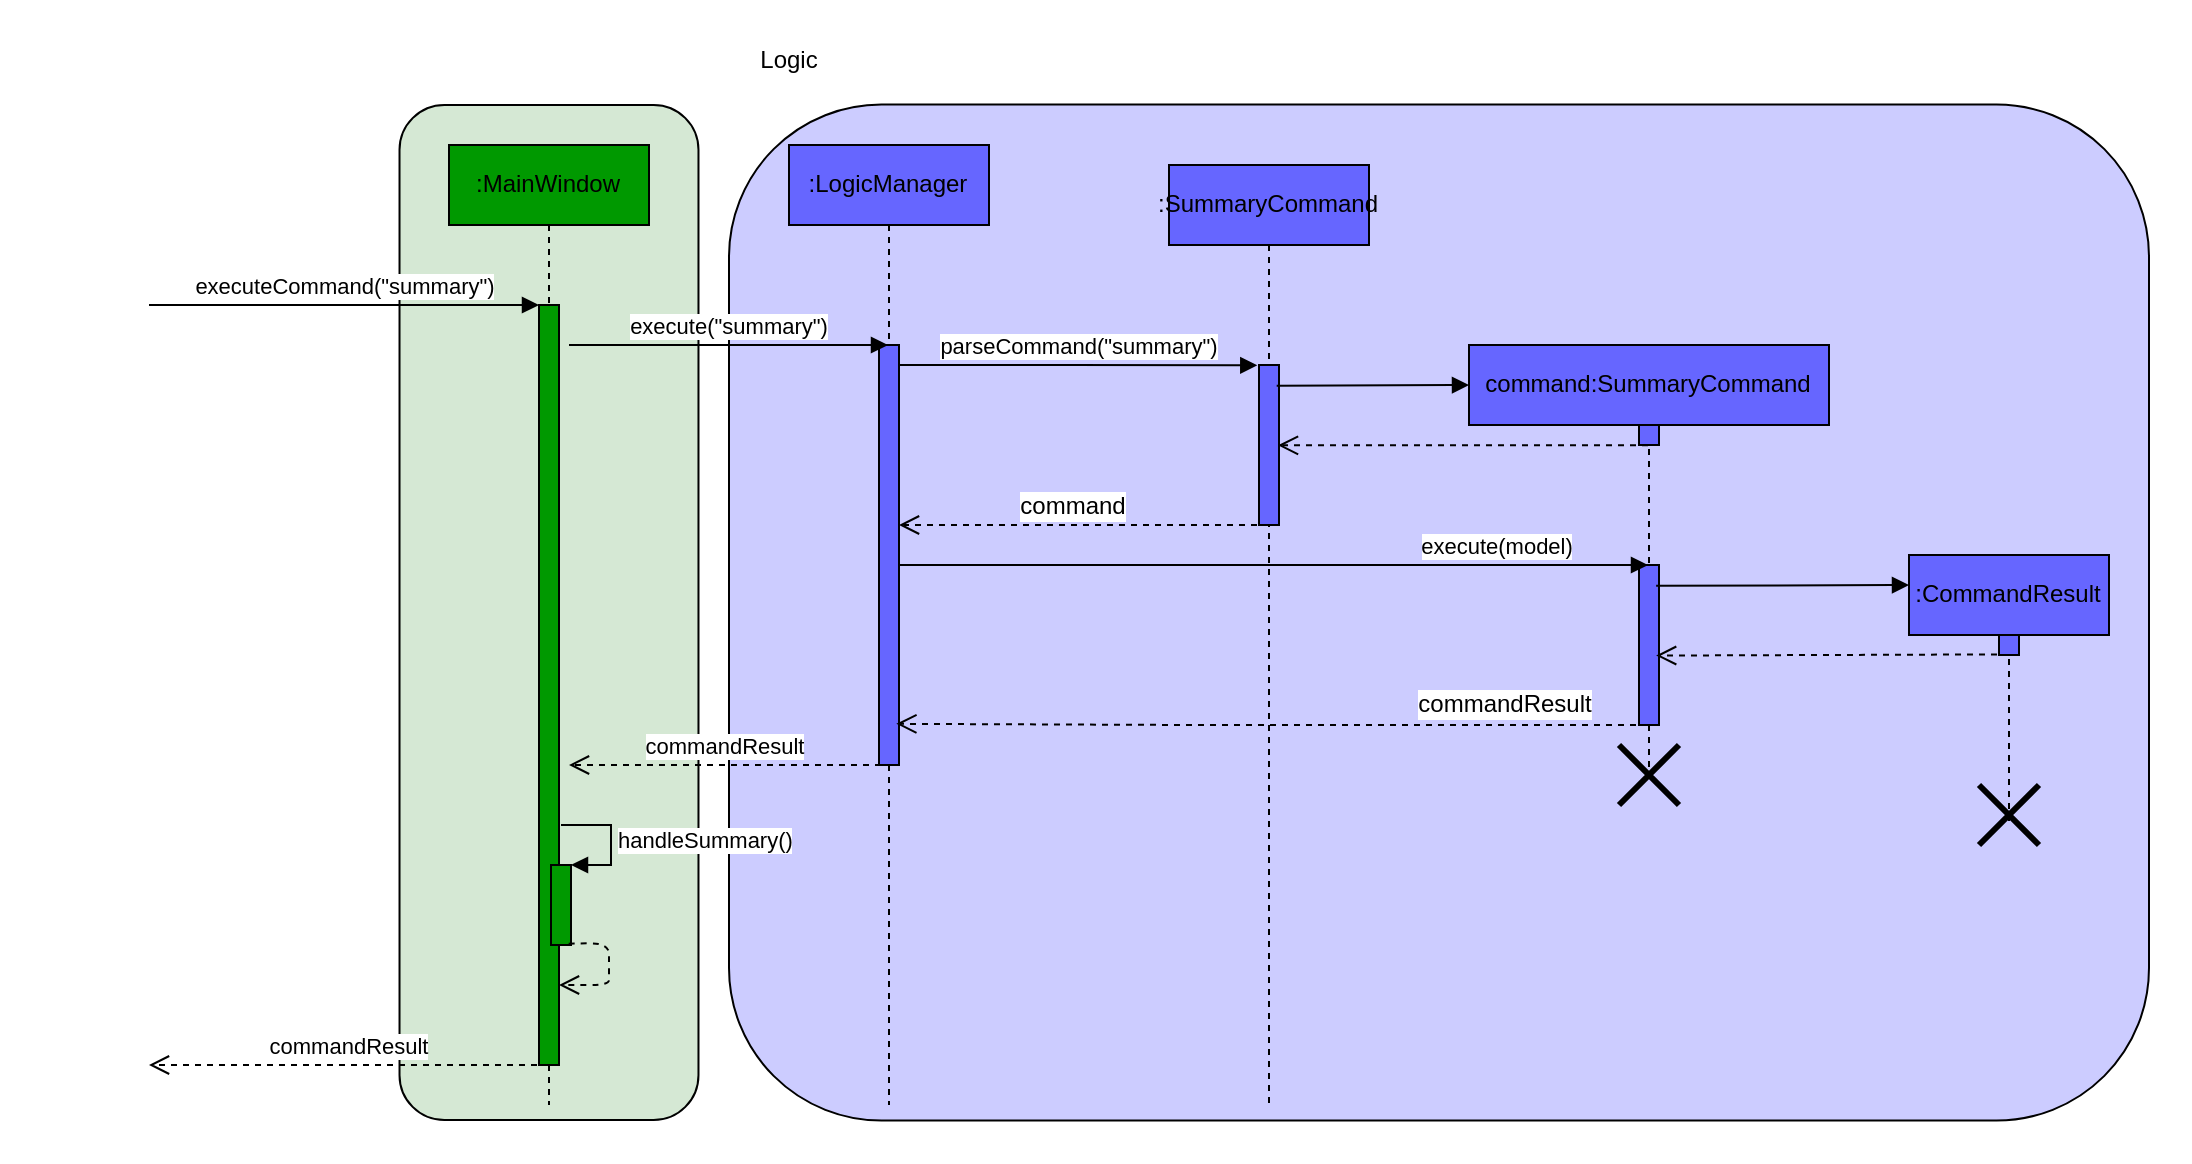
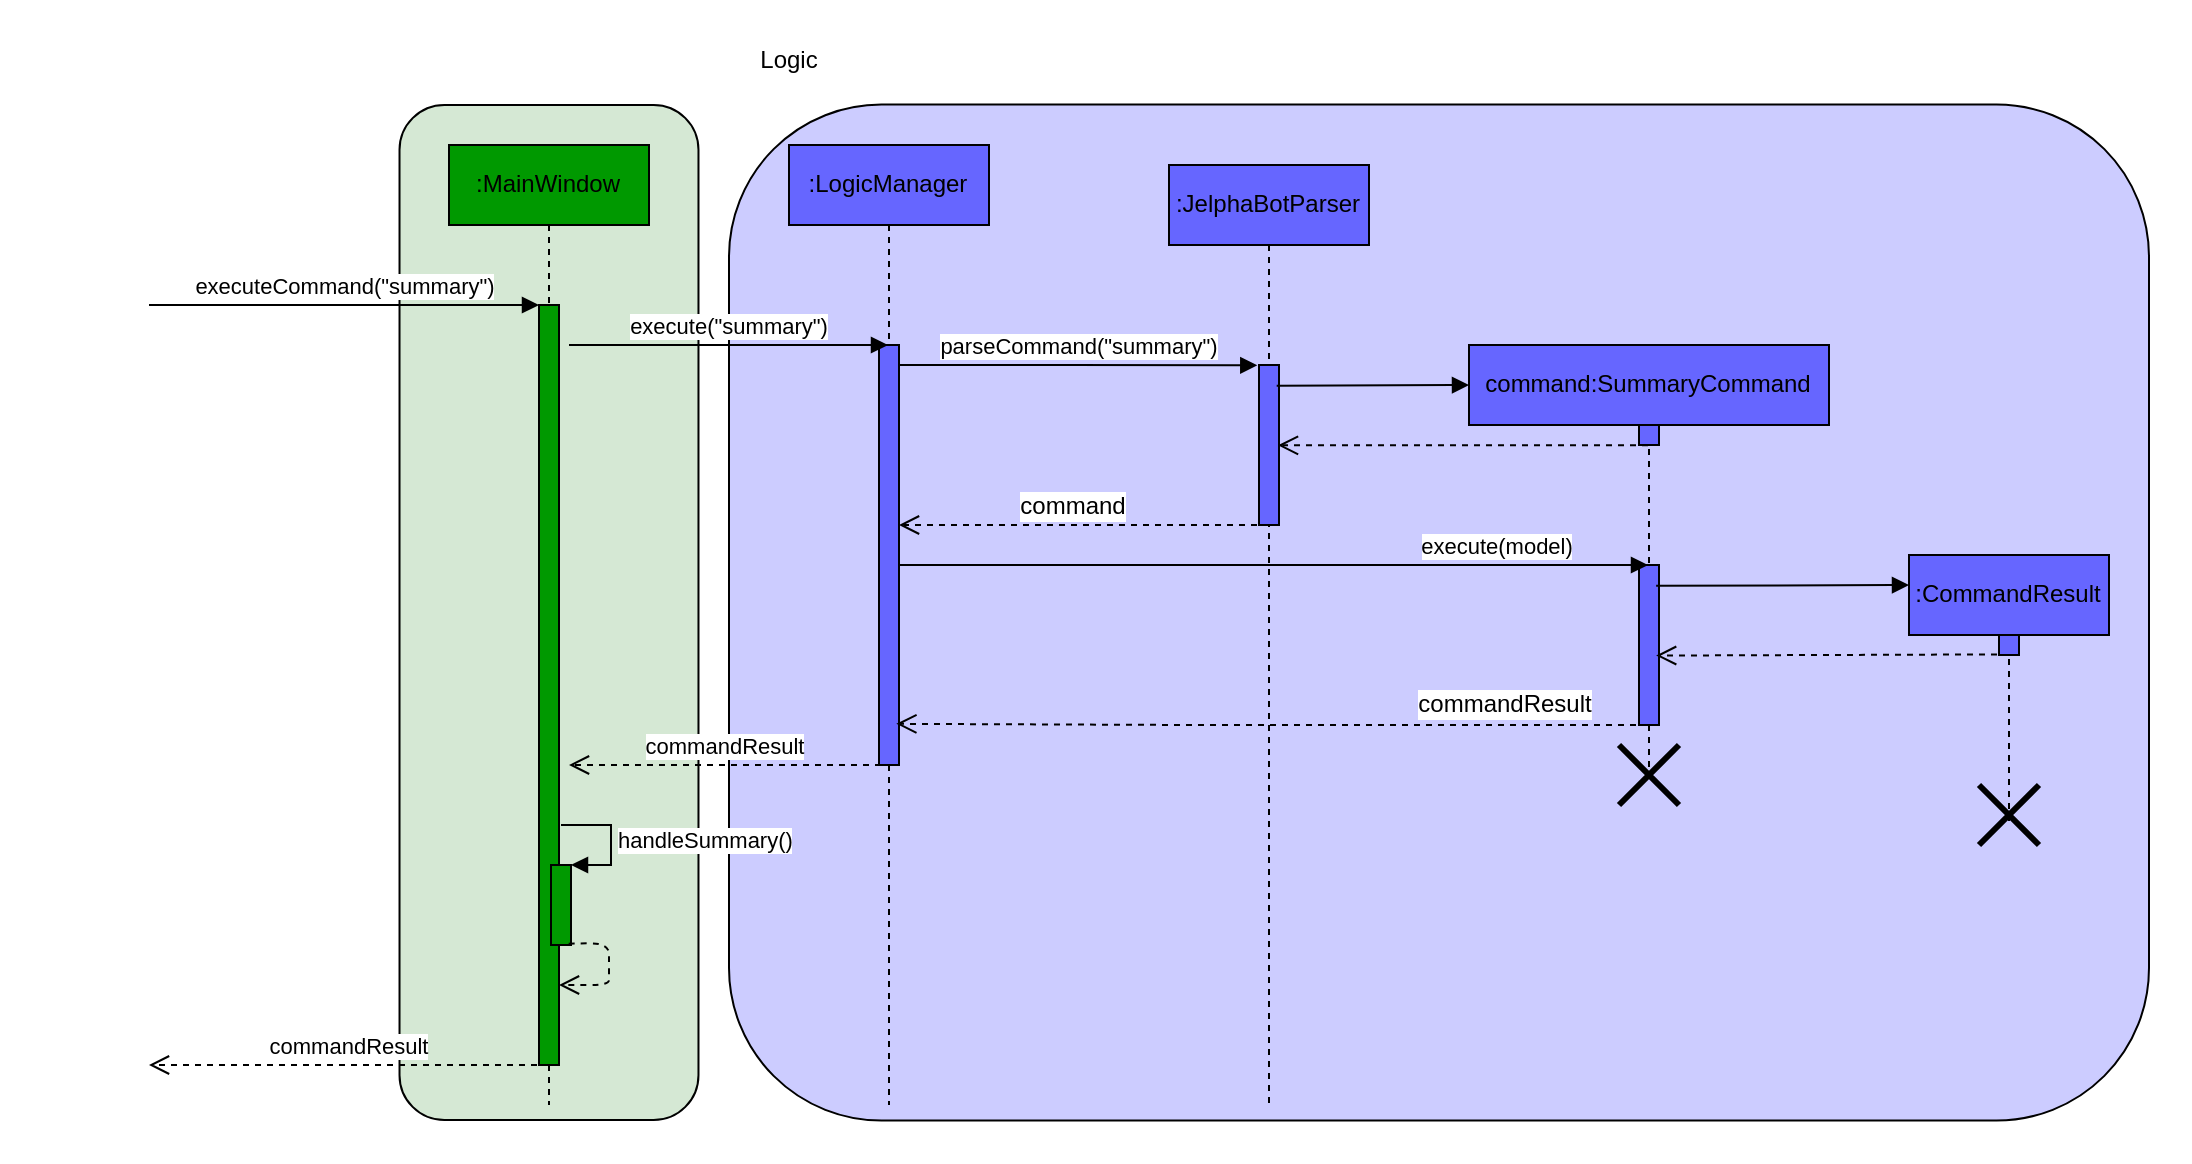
- <mxCell id="13" value=":SummaryCommand" style="shape=umlLifeline;perimeter=lifelinePerimeter;whiteSpace=wrap;html=1;container=1;collapsible=0;recursiveResize=0;outlineConnect=0;shadow=0;fillColor=#6666FF;" parent="1" vertex="1"><mxGeometry x="584" y="82" width="100" height="470" as="geometry" /></mxCell>
+ <mxCell id="13" value=":JelphaBotParser" style="shape=umlLifeline;perimeter=lifelinePerimeter;whiteSpace=wrap;html=1;container=1;collapsible=0;recursiveResize=0;outlineConnect=0;shadow=0;fillColor=#6666FF;" parent="1" vertex="1"><mxGeometry x="584" y="82" width="100" height="470" as="geometry" /></mxCell>
